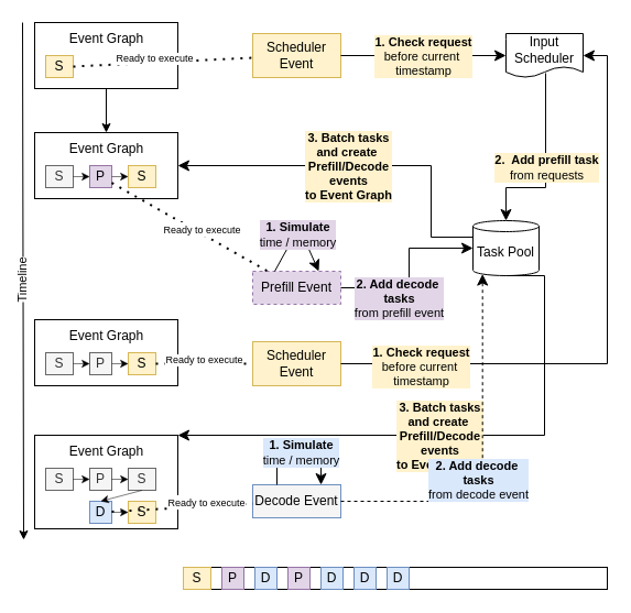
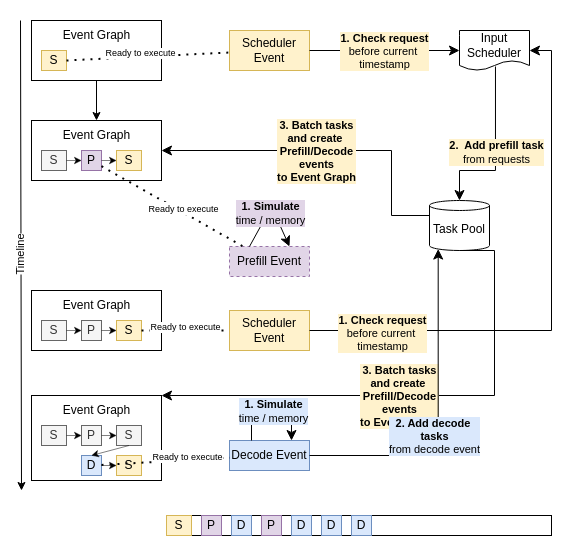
- <mxCell id="38" value="" style="edgeStyle=elbowEdgeStyle;elbow=horizontal;endArrow=classic;html=1;curved=0;rounded=0;endSize=8;startSize=8;entryX=0;entryY=0.5;entryDx=0;entryDy=0;entryPerimeter=0;exitX=1;exitY=0.5;exitDx=0;exitDy=0;" edge="1" parent="1" source="5" target="8"><mxGeometry width="50" height="50" relative="1" as="geometry"><mxPoint x="311" y="255" as="sourcePoint" /><mxPoint x="171" y="160" as="targetPoint" /><Array as="points"><mxPoint x="371" y="250" /></Array></mxGeometry></mxCell>
- <mxCell id="39" value="&lt;b&gt;2. Add decode&amp;nbsp;&lt;/b&gt;&lt;div&gt;&lt;b&gt;tasks&lt;/b&gt;&lt;/div&gt;&lt;div&gt;from prefill event&lt;/div&gt;" style="edgeLabel;html=1;align=center;verticalAlign=middle;resizable=0;points=[];labelBackgroundColor=light-dark(#e1d5e7, #ededed);" vertex="1" connectable="0" parent="38"><mxGeometry x="0.085" y="1" relative="1" as="geometry"><mxPoint x="-9" y="32" as="offset" /></mxGeometry></mxCell>
- <mxCell id="71" value="" style="edgeStyle=orthogonalEdgeStyle;elbow=horizontal;endArrow=classic;html=1;rounded=0;endSize=8;startSize=8;entryX=0.145;entryY=1;entryDx=0;entryDy=-1.45;entryPerimeter=0;dashed=1;" edge="1" parent="1" source="4" target="8"><mxGeometry width="50" height="50" relative="1" as="geometry"><mxPoint x="319" y="271" as="sourcePoint" /><mxPoint x="474" y="235" as="targetPoint" /></mxGeometry></mxCell>
+ <mxCell id="71" value="" style="edgeStyle=orthogonalEdgeStyle;elbow=horizontal;endArrow=classic;html=1;rounded=0;endSize=8;startSize=8;entryX=0.145;entryY=1;entryDx=0;entryDy=-1.45;entryPerimeter=0;" edge="1" parent="1" source="4" target="8"><mxGeometry width="50" height="50" relative="1" as="geometry"><mxPoint x="319" y="271" as="sourcePoint" /><mxPoint x="474" y="235" as="targetPoint" /></mxGeometry></mxCell>
- <mxCell id="4" value="Decode Event" style="rounded=0;whiteSpace=wrap;html=1;fillColor=#f5f5f5;strokeColor=#6c8ebf;" vertex="1" parent="1"><mxGeometry x="229" y="440" width="80" height="30" as="geometry" /></mxCell>
+ <mxCell id="4" value="Decode Event" style="rounded=0;whiteSpace=wrap;html=1;fillColor=#dae8fc;strokeColor=#6c8ebf;" vertex="1" parent="1"><mxGeometry x="229" y="440" width="80" height="30" as="geometry" /></mxCell>
